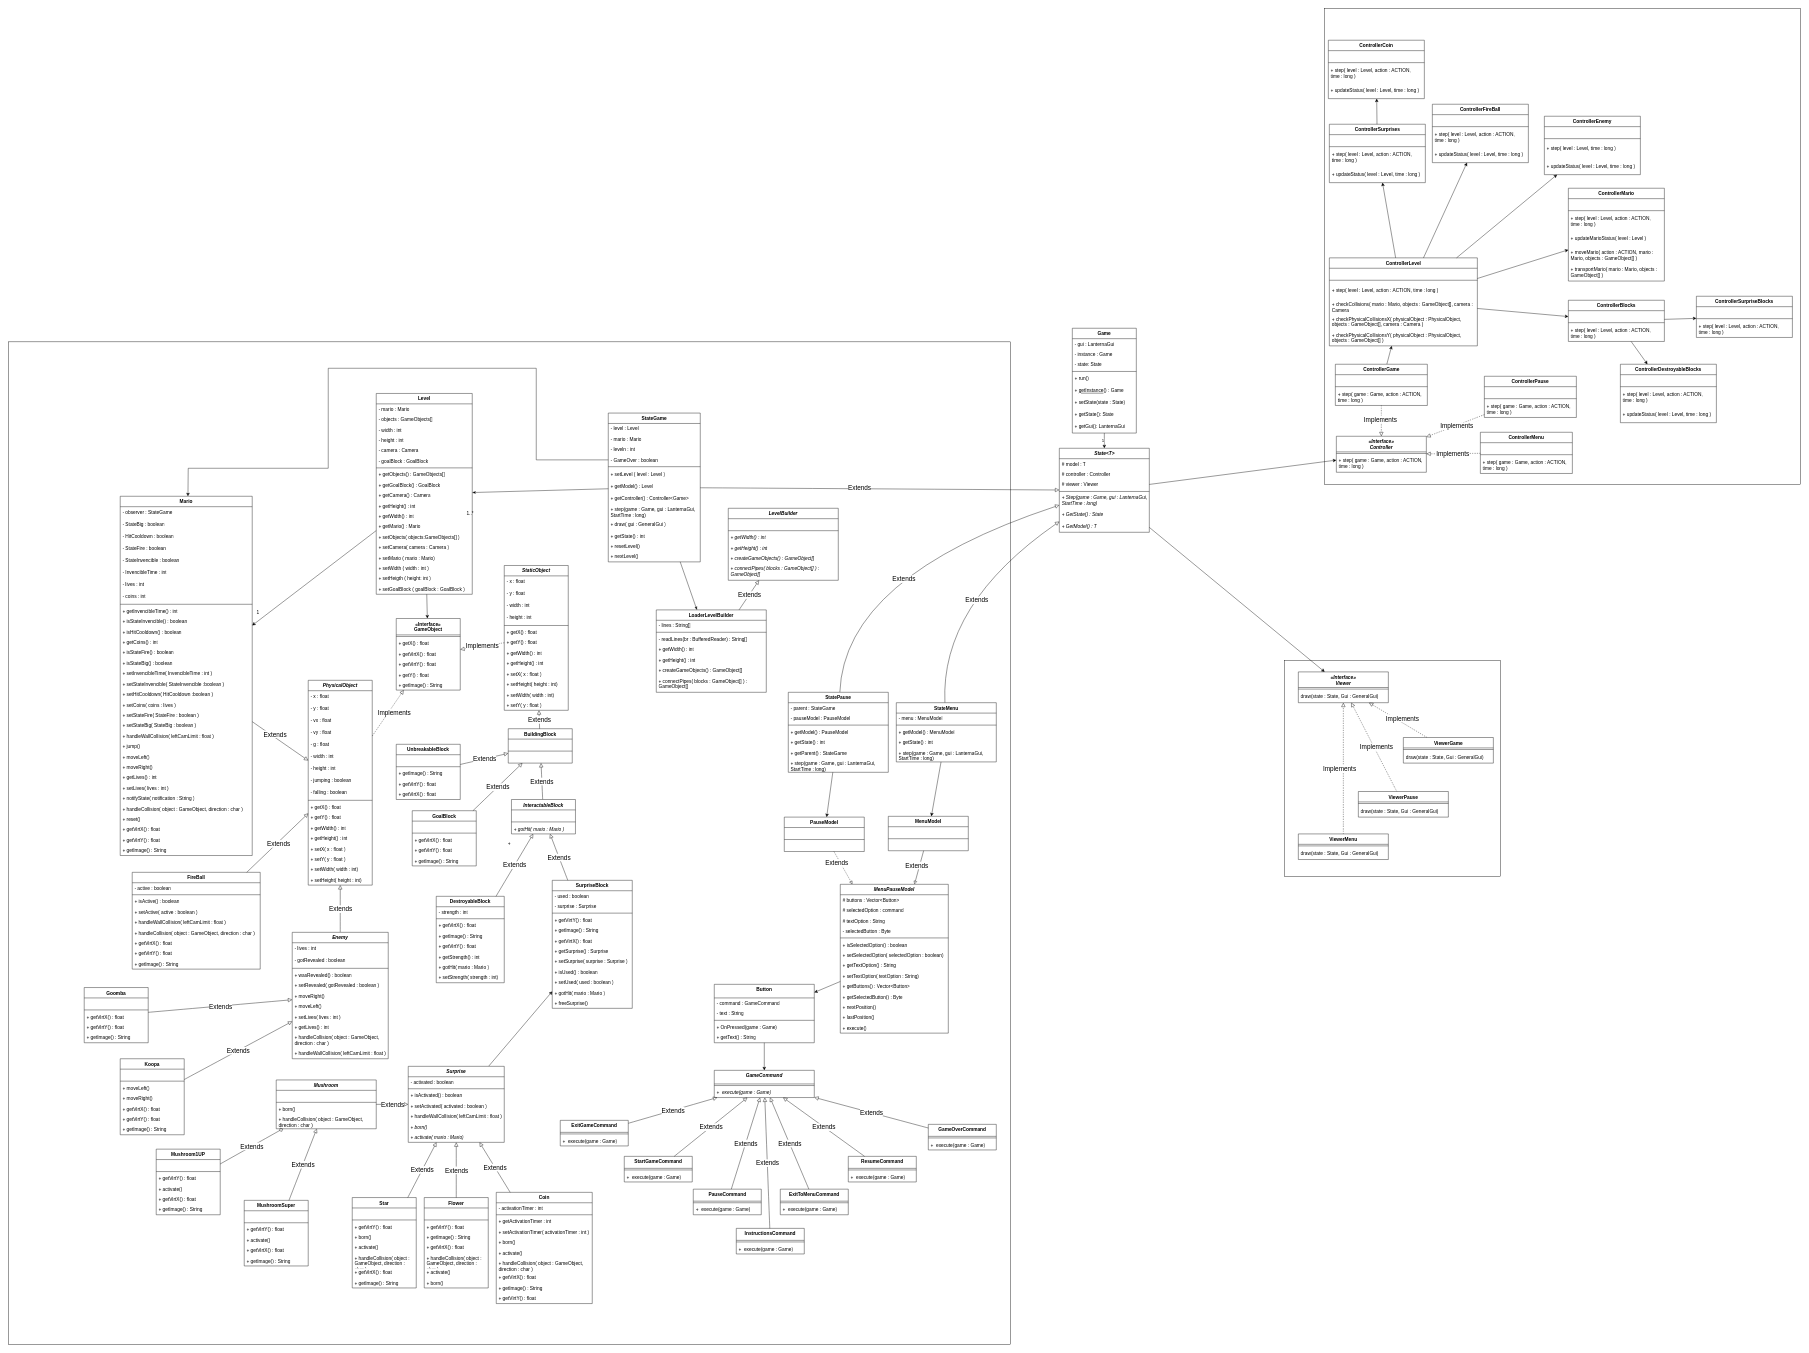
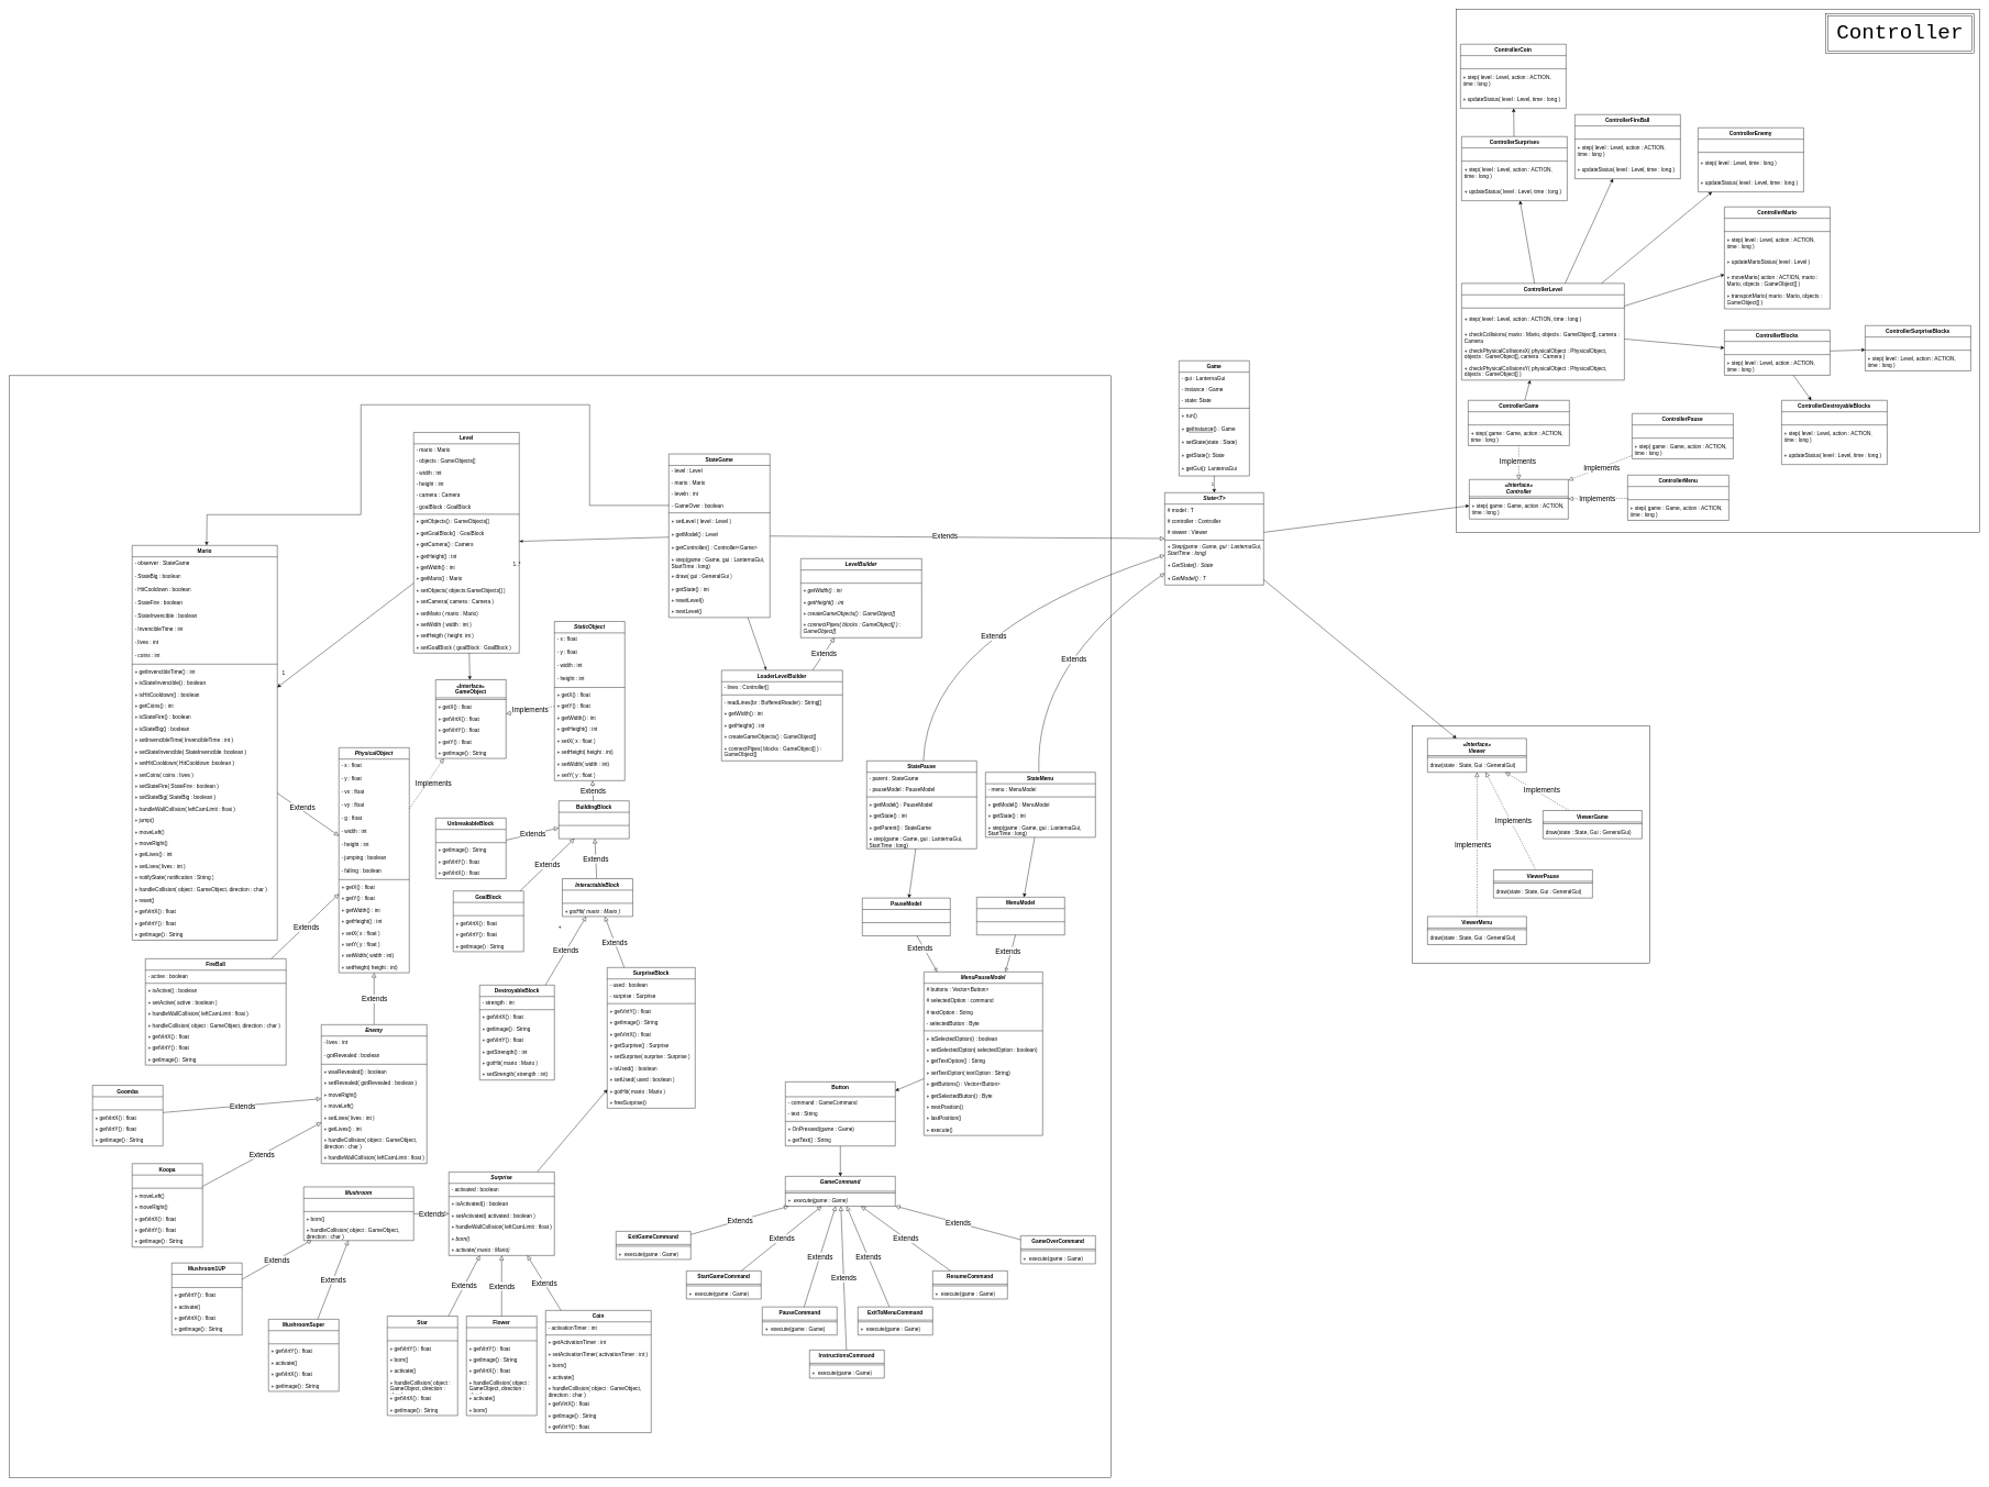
+ <mxCell id="306" value="&lt;font face=&quot;Courier New&quot; style=&quot;font-size: 48px;&quot;&gt;Controller&lt;/font&gt;" style="shape=ext;margin=3;double=1;whiteSpace=wrap;html=1;align=center;" vertex="1" parent="1"><mxGeometry x="4150" y="30" width="337.5" height="90" as="geometry" /></mxCell>
- <mxCell id="297" value="- lines : String[]" style="text;strokeColor=none;fillColor=none;align=left;verticalAlign=top;spacingLeft=4;spacingRight=4;overflow=hidden;rotatable=0;points=[[0,0.5],[1,0.5]];portConstraint=eastwest;whiteSpace=wrap;html=1;" vertex="1" parent="296"><mxGeometry y="26" width="275" height="26" as="geometry" /></mxCell>
+ <mxCell id="297" value="- lines : Controller[]" style="text;strokeColor=none;fillColor=none;align=left;verticalAlign=top;spacingLeft=4;spacingRight=4;overflow=hidden;rotatable=0;points=[[0,0.5],[1,0.5]];portConstraint=eastwest;whiteSpace=wrap;html=1;" vertex="1" parent="296"><mxGeometry y="26" width="275" height="26" as="geometry" /></mxCell>
- <mxCell id="295" value="" style="endArrow=block;html=1;rounded=0;endFill=0;dashed=1;" edge="1" parent="1" source="291" target="322"><mxGeometry width="50" height="50" relative="1" as="geometry"><mxPoint x="2050" y="2257" as="sourcePoint" /><mxPoint x="2006" y="2370" as="targetPoint" /></mxGeometry></mxCell>
+ <mxCell id="295" value="" style="endArrow=block;html=1;rounded=0;endFill=0;" edge="1" parent="1" source="291" target="322"><mxGeometry width="50" height="50" relative="1" as="geometry"><mxPoint x="2050" y="2257" as="sourcePoint" /><mxPoint x="2006" y="2370" as="targetPoint" /></mxGeometry></mxCell>
